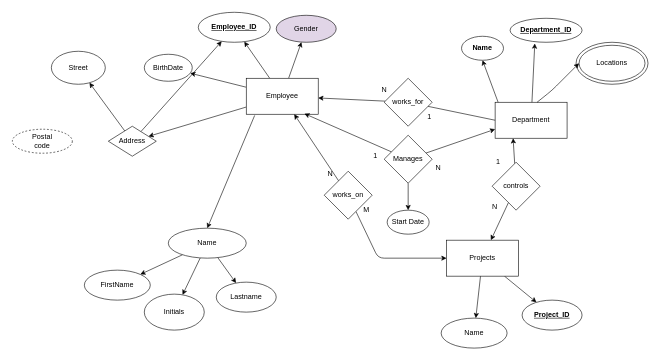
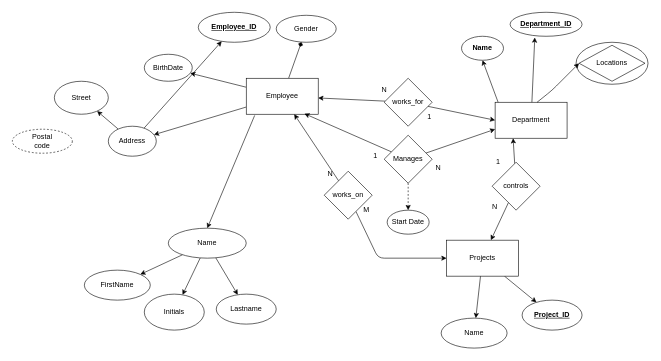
- <mxCell id="19" value="Gender" style="ellipse;whiteSpace=wrap;html=1;rounded=0;fillColor=#e1d5e7;" parent="1" vertex="1"><mxGeometry x="460" y="25" width="100" height="45" as="geometry" /></mxCell>
+ <mxCell id="19" value="Gender" style="ellipse;whiteSpace=wrap;html=1;rounded=0;" parent="1" vertex="1"><mxGeometry x="460" y="25" width="100" height="45" as="geometry" /></mxCell>
- <mxCell id="13" value="&lt;u&gt;Department_ID&lt;/u&gt;" style="ellipse;whiteSpace=wrap;html=1;fontStyle=1" parent="1" vertex="1"><mxGeometry x="850" y="30" width="120" height="40" as="geometry" /></mxCell>
+ <mxCell id="13" value="&lt;u&gt;Department_ID&lt;/u&gt;" style="ellipse;whiteSpace=wrap;html=1;fontStyle=1" parent="1" vertex="1"><mxGeometry x="850" y="20" width="120" height="40" as="geometry" /></mxCell>
- <mxCell id="3" value="" style="edgeStyle=none;html=1;" parent="1" source="6" target="19" edge="1"><mxGeometry relative="1" as="geometry" /></mxCell>
+ <mxCell id="3" value="" style="edgeStyle=none;html=1;endArrow=diamond;" parent="1" source="6" target="19" edge="1"><mxGeometry relative="1" as="geometry" /></mxCell>
- <mxCell id="2" value="" style="edgeStyle=none;html=1;" parent="1" source="6" target="18" edge="1"><mxGeometry relative="1" as="geometry" /></mxCell>
- <mxCell id="36" value="Locations" style="ellipse;whiteSpace=wrap;html=1;strokeColor=default;strokeWidth=1;gradientColor=none;" vertex="1" parent="1"><mxGeometry x="965" y="75" width="110" height="60" as="geometry" /></mxCell>
+ <mxCell id="36" value="Locations" style="rhombus;whiteSpace=wrap;html=1;strokeColor=default;strokeWidth=1;gradientColor=none;" vertex="1" parent="1"><mxGeometry x="965" y="75" width="110" height="60" as="geometry" /></mxCell>
- <mxCell id="25" value="Street" style="ellipse;whiteSpace=wrap;html=1;rounded=0;" parent="1" vertex="1"><mxGeometry x="85" y="85" width="90" height="55" as="geometry" /></mxCell>
+ <mxCell id="25" value="Street" style="ellipse;whiteSpace=wrap;html=1;rounded=0;" parent="1" vertex="1"><mxGeometry x="90" y="135" width="90" height="55" as="geometry" /></mxCell>
- <mxCell id="44" value="" style="edgeStyle=none;html=1;entryX=0;entryY=0.5;entryDx=0;entryDy=0;endArrow=none;" edge="1" parent="1" source="45" target="7"><mxGeometry relative="1" as="geometry" /></mxCell>
+ <mxCell id="44" value="" style="edgeStyle=none;html=1;entryX=0;entryY=0.5;entryDx=0;entryDy=0;" edge="1" parent="1" source="45" target="7"><mxGeometry relative="1" as="geometry" /></mxCell>
- <mxCell id="23" value="Address" style="rhombus;whiteSpace=wrap;html=1;" parent="1" vertex="1"><mxGeometry x="180" y="210" width="80" height="50" as="geometry" /></mxCell>
+ <mxCell id="23" value="Address" style="ellipse;whiteSpace=wrap;html=1;rounded=0;" parent="1" vertex="1"><mxGeometry x="180" y="210" width="80" height="50" as="geometry" /></mxCell>
- <mxCell id="48" value="" style="edgeStyle=none;html=1;" edge="1" parent="1" source="49" target="50"><mxGeometry relative="1" as="geometry" /></mxCell>
+ <mxCell id="48" value="" style="edgeStyle=none;html=1;dashed=1;" edge="1" parent="1" source="49" target="50"><mxGeometry relative="1" as="geometry" /></mxCell>
- <mxCell id="33" value="Lastname" style="ellipse;whiteSpace=wrap;html=1;rounded=0;" parent="1" vertex="1"><mxGeometry x="360" y="470" width="100" height="50" as="geometry" /></mxCell>
+ <mxCell id="33" value="Lastname" style="ellipse;whiteSpace=wrap;html=1;rounded=0;" parent="1" vertex="1"><mxGeometry x="360" y="490" width="100" height="50" as="geometry" /></mxCell>
